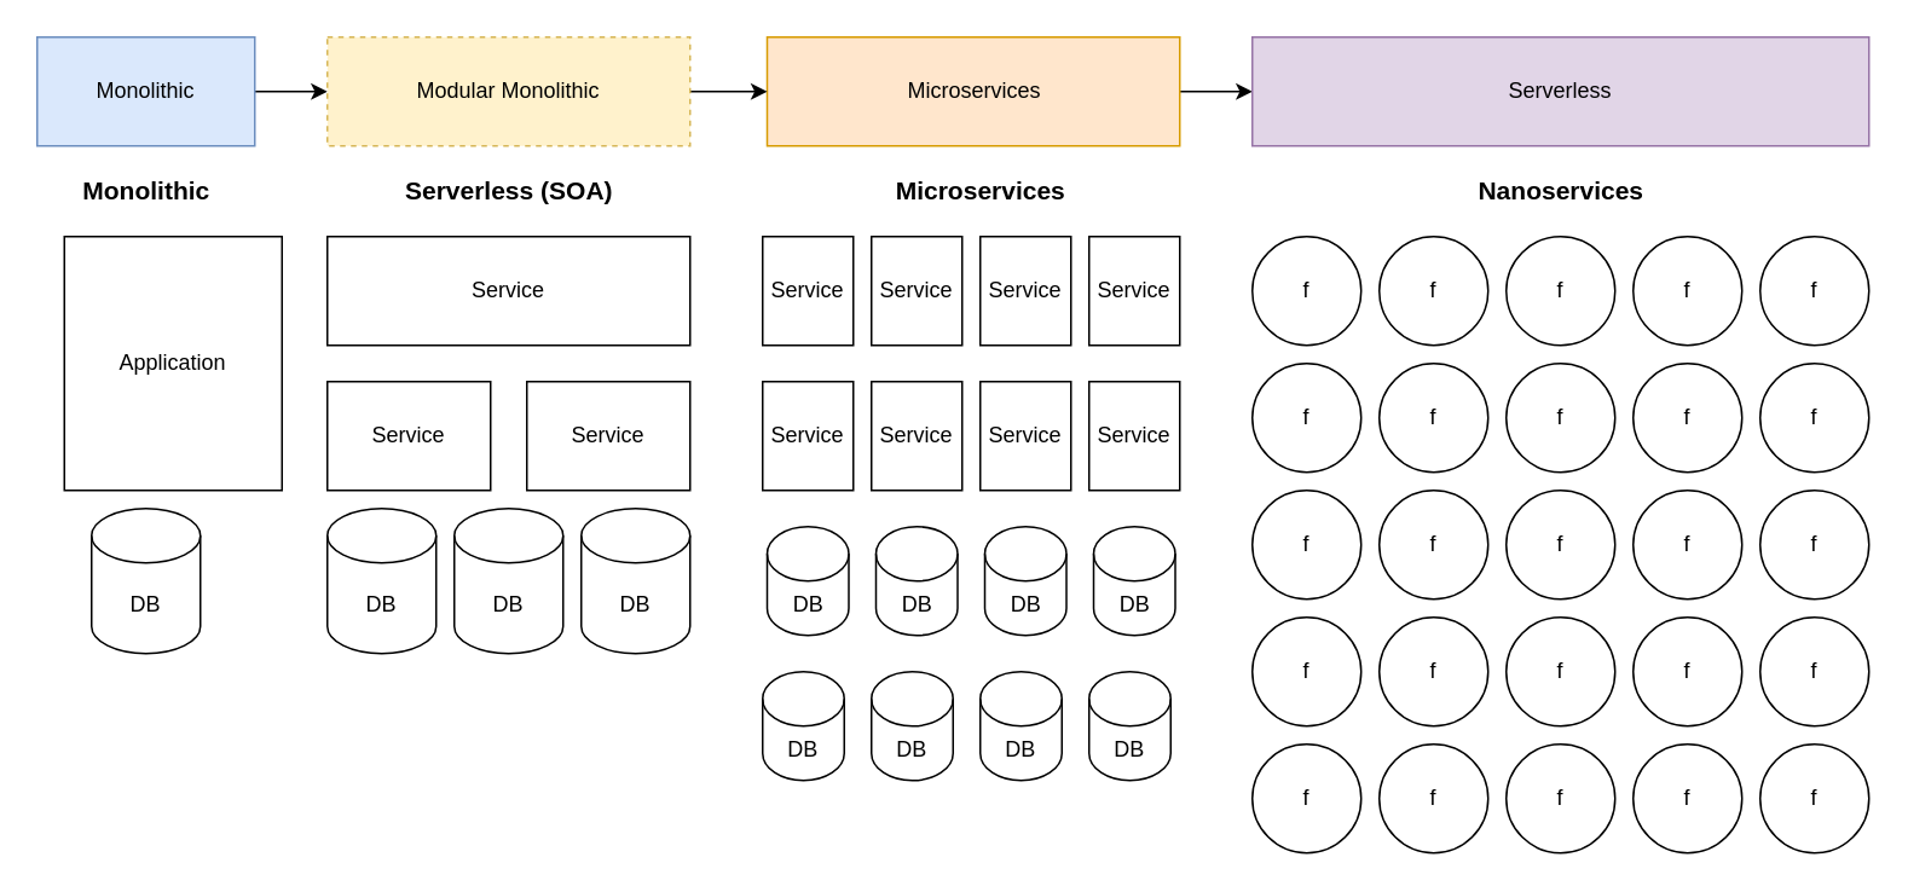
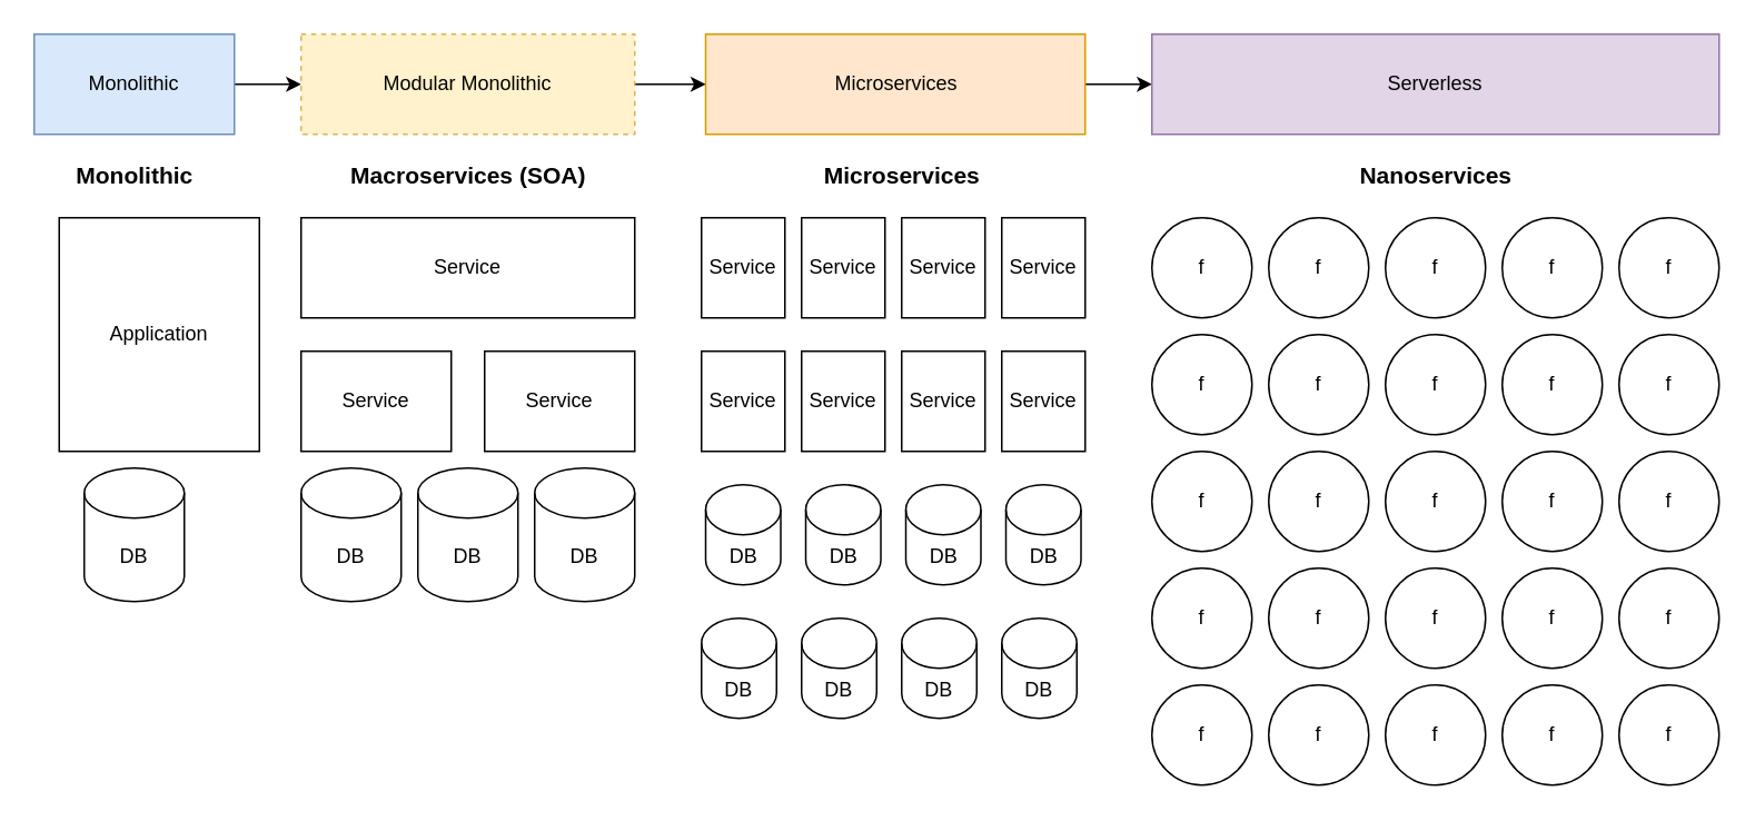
- <mxCell id="15" value="Serverless (SOA)" style="text;html=1;align=center;verticalAlign=middle;resizable=0;points=[];autosize=1;strokeColor=none;fillColor=none;fontStyle=1;fontSize=14;" vertex="1" parent="1"><mxGeometry x="200" y="90" width="160" height="30" as="geometry" /></mxCell>
+ <mxCell id="15" value="Macroservices (SOA)" style="text;html=1;align=center;verticalAlign=middle;resizable=0;points=[];autosize=1;strokeColor=none;fillColor=none;fontStyle=1;fontSize=14;" vertex="1" parent="1"><mxGeometry x="200" y="90" width="160" height="30" as="geometry" /></mxCell>
